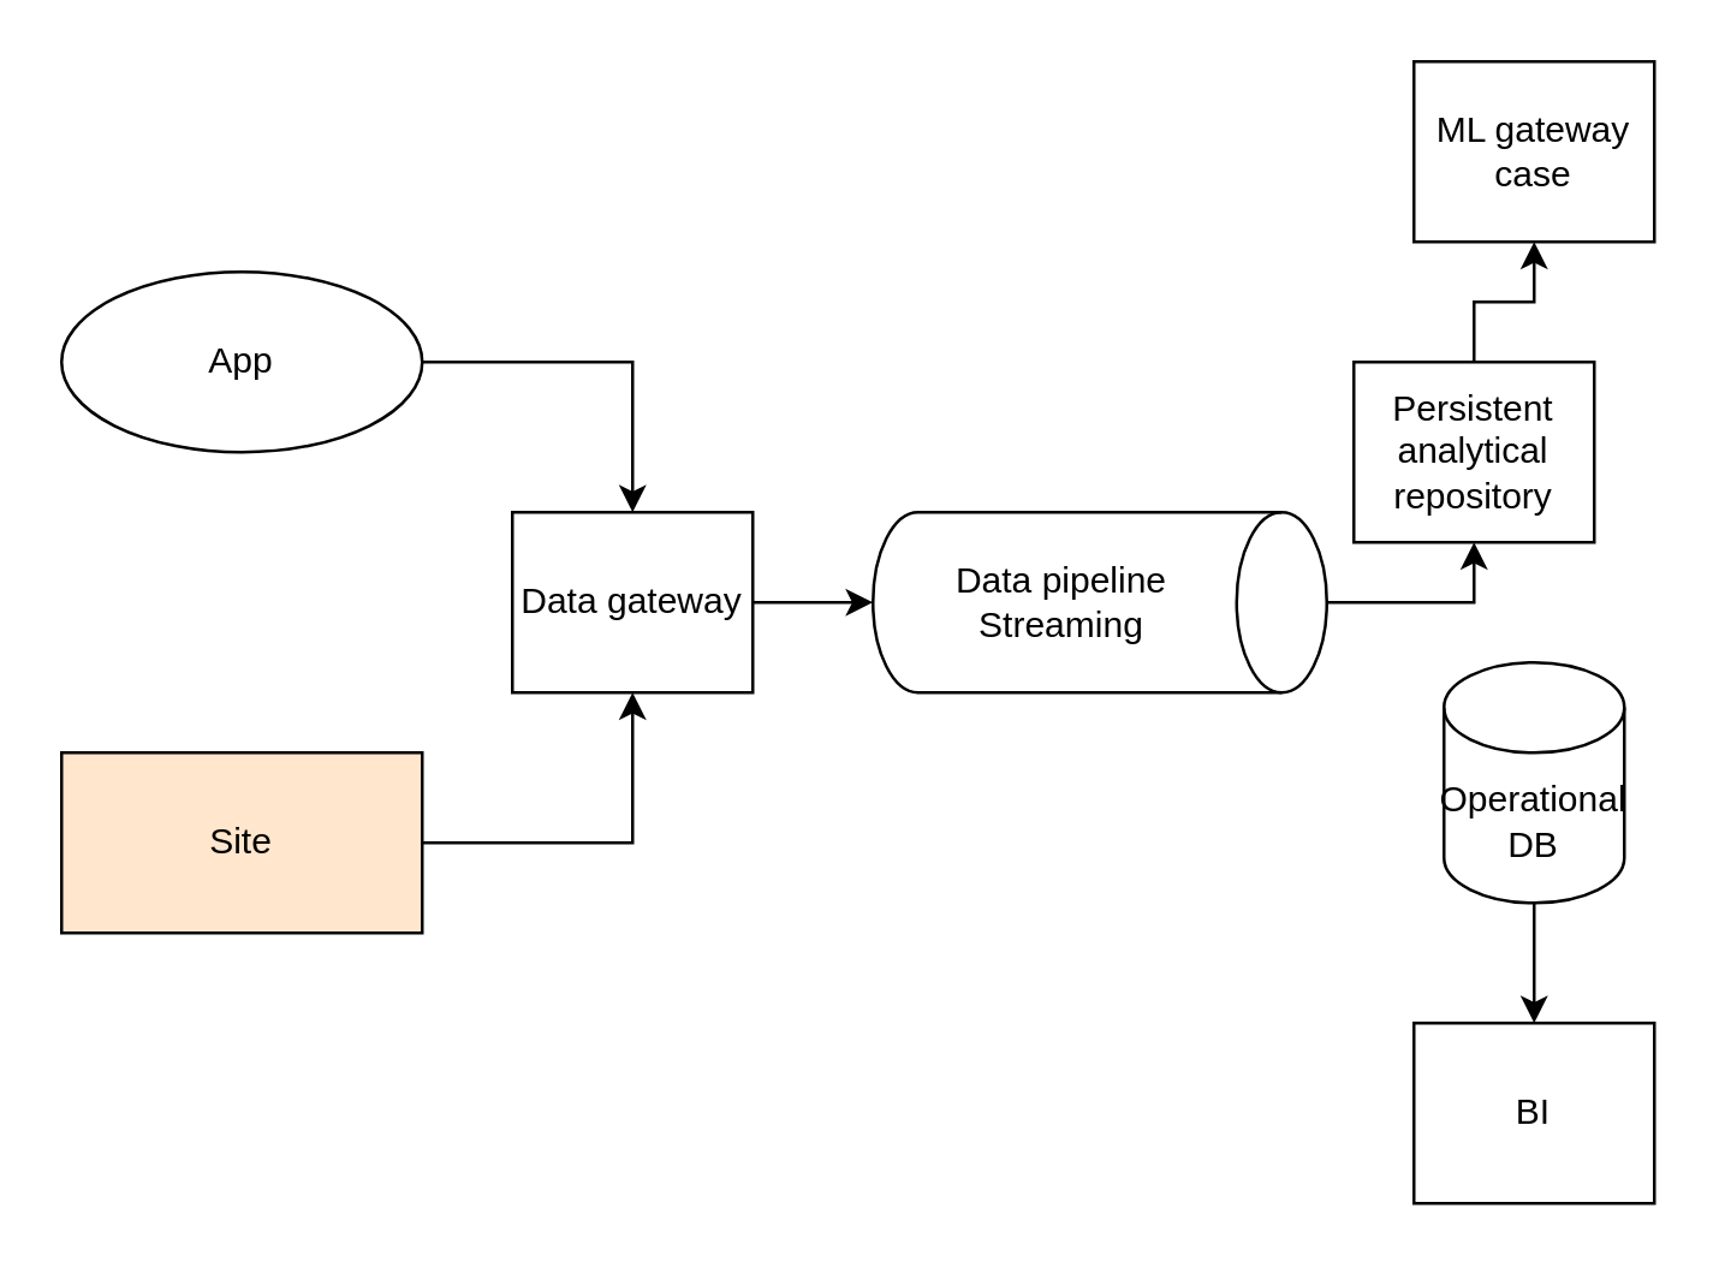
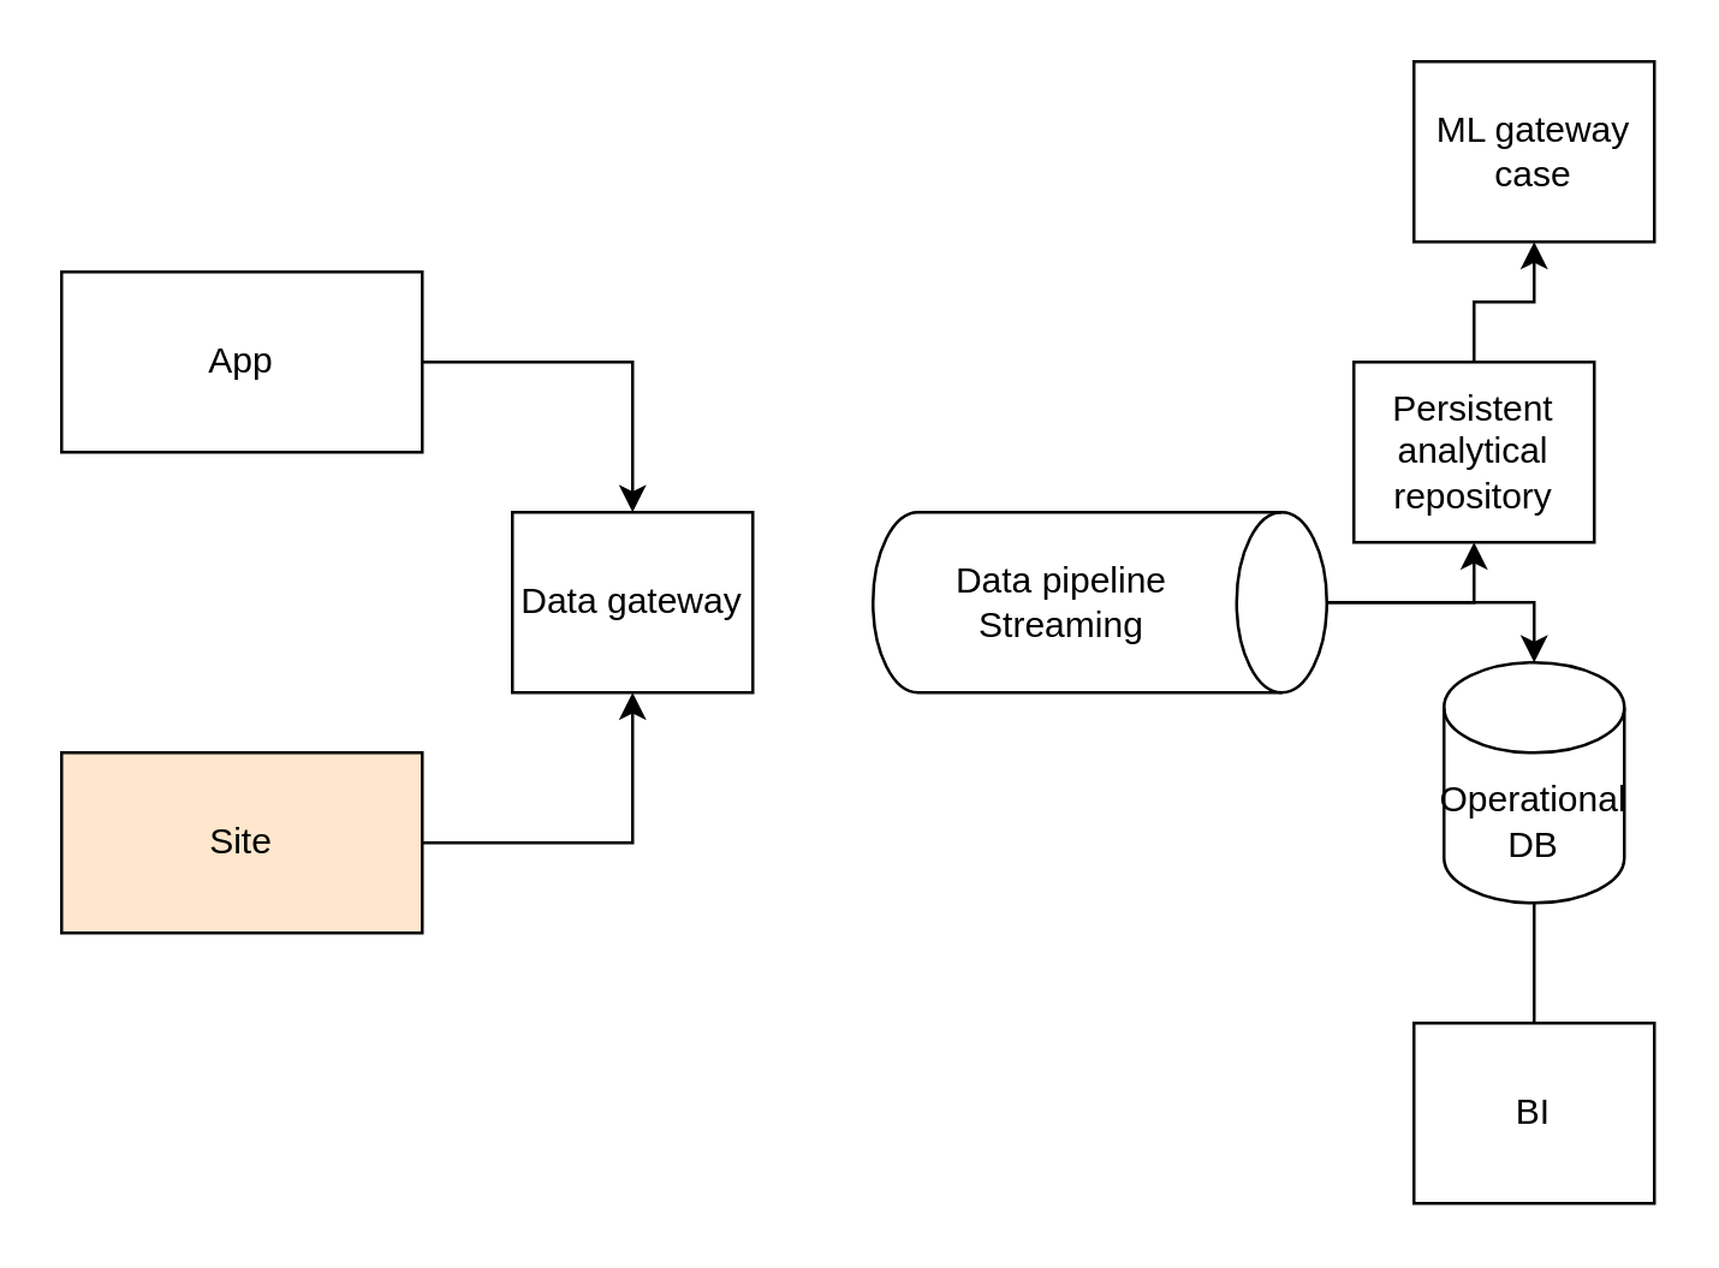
- <mxCell id="3" value="App" style="ellipse;whiteSpace=wrap;html=1;" vertex="1" parent="1"><mxGeometry x="20" y="90" width="120" height="60" as="geometry" /></mxCell>
+ <mxCell id="3" value="App" style="rounded=0;whiteSpace=wrap;html=1;" vertex="1" parent="1"><mxGeometry x="20" y="90" width="120" height="60" as="geometry" /></mxCell>
- <mxCell id="9" style="edgeStyle=orthogonalEdgeStyle;rounded=0;orthogonalLoop=1;jettySize=auto;html=1;entryX=0.5;entryY=1;entryDx=0;entryDy=0;entryPerimeter=0;" edge="1" parent="1" source="10" target="8"><mxGeometry relative="1" as="geometry" /></mxCell>
+ <mxCell id="7" style="edgeStyle=orthogonalEdgeStyle;rounded=0;orthogonalLoop=1;jettySize=auto;html=1;entryX=0.5;entryY=0;entryDx=0;entryDy=0;entryPerimeter=0;" edge="1" parent="1" source="8" target="15"><mxGeometry relative="1" as="geometry" /></mxCell>
- <mxCell id="14" style="edgeStyle=orthogonalEdgeStyle;rounded=0;orthogonalLoop=1;jettySize=auto;html=1;entryX=0.5;entryY=0;entryDx=0;entryDy=0;" edge="1" parent="1" source="15" target="16"><mxGeometry relative="1" as="geometry" /></mxCell>
+ <mxCell id="14" style="edgeStyle=orthogonalEdgeStyle;rounded=0;orthogonalLoop=1;jettySize=auto;html=1;entryX=0.5;entryY=0;entryDx=0;entryDy=0;endArrow=none;" edge="1" parent="1" source="15" target="16"><mxGeometry relative="1" as="geometry" /></mxCell>
